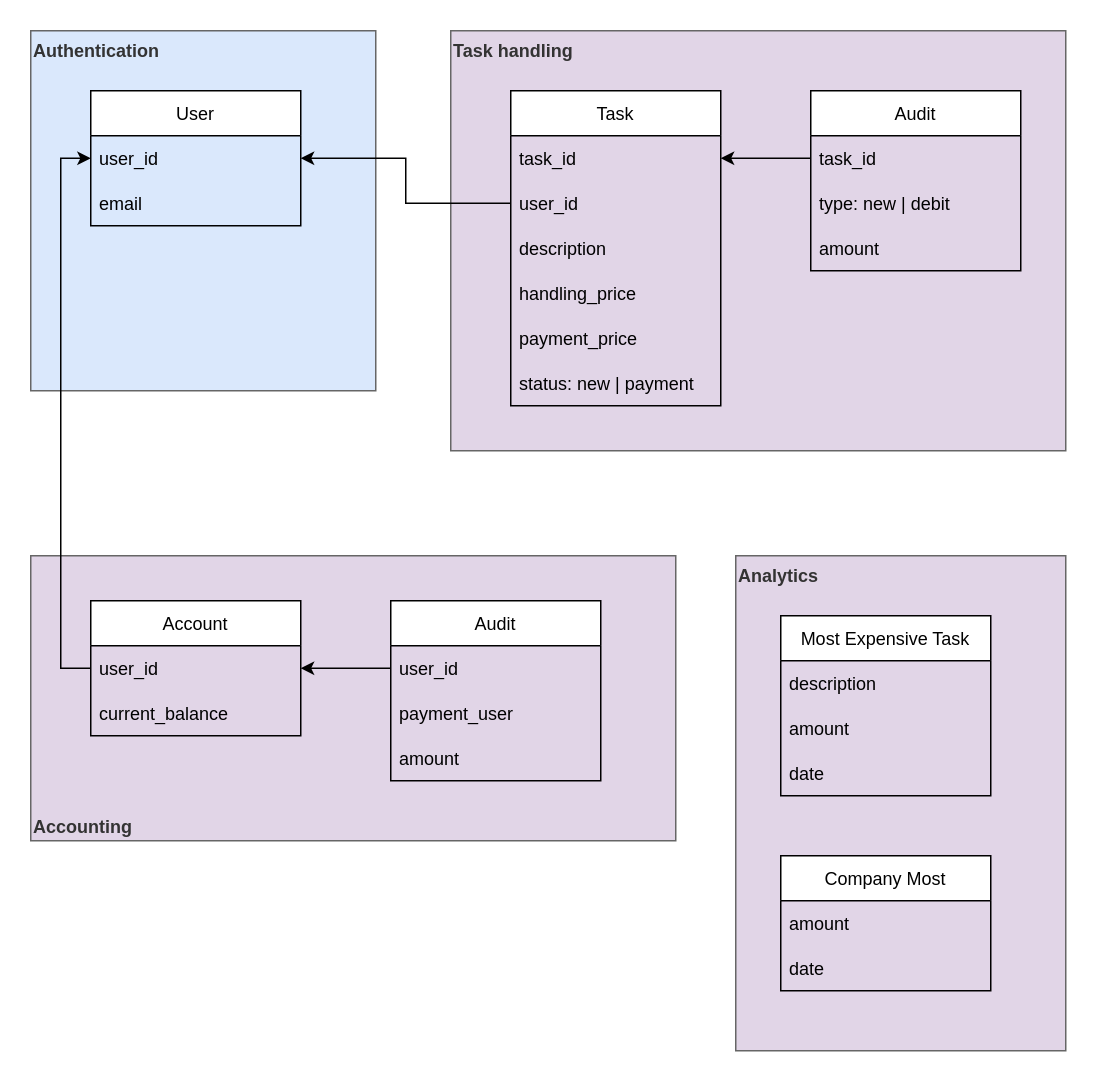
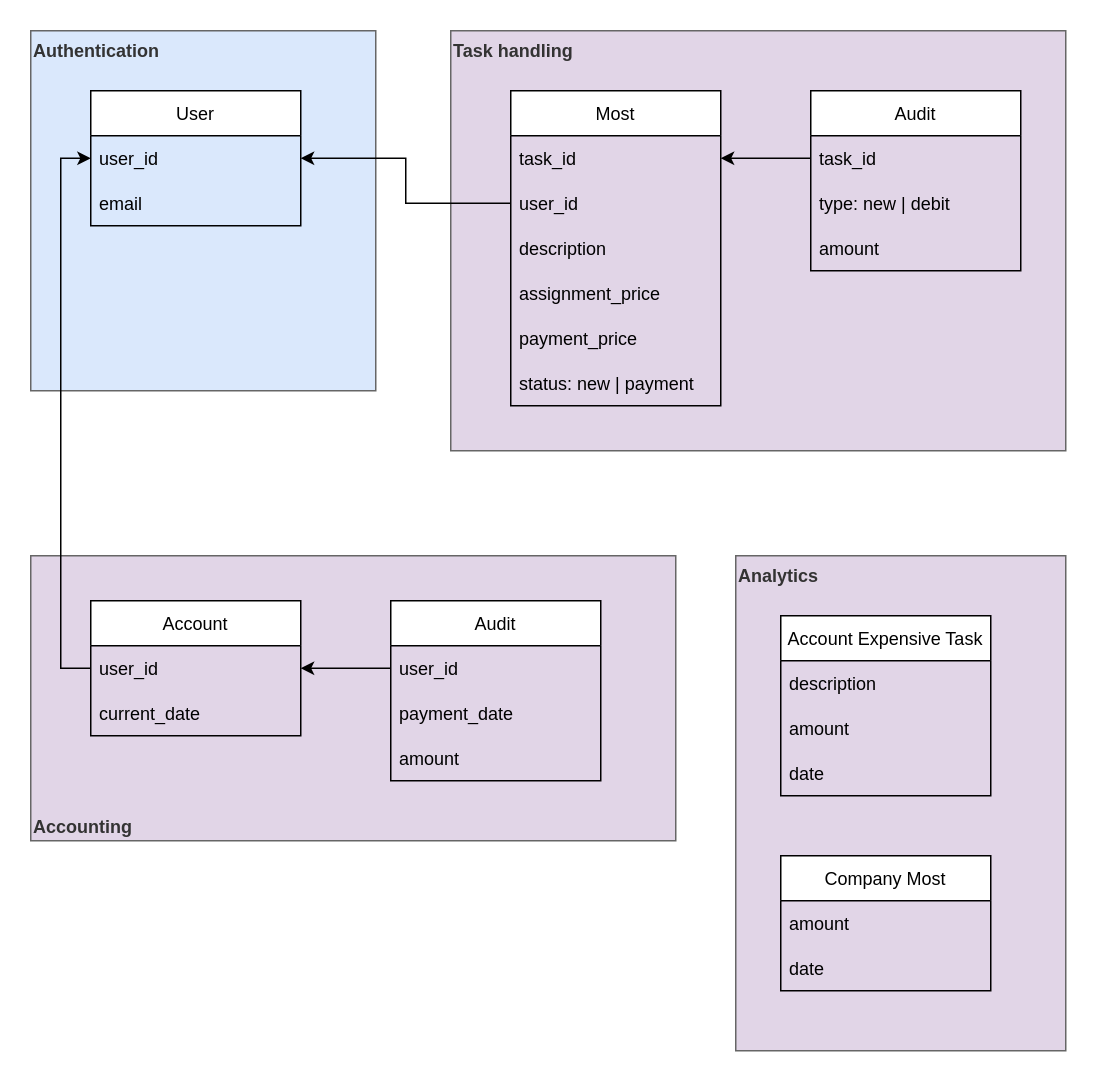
- <mxCell id="9" value="Task" style="swimlane;fontStyle=0;childLayout=stackLayout;horizontal=1;startSize=30;horizontalStack=0;resizeParent=1;resizeParentMax=0;resizeLast=0;collapsible=1;marginBottom=0;" parent="1" vertex="1"><mxGeometry x="340" y="60" width="140" height="210" as="geometry" /></mxCell>
+ <mxCell id="9" value="Most" style="swimlane;fontStyle=0;childLayout=stackLayout;horizontal=1;startSize=30;horizontalStack=0;resizeParent=1;resizeParentMax=0;resizeLast=0;collapsible=1;marginBottom=0;" parent="1" vertex="1"><mxGeometry x="340" y="60" width="140" height="210" as="geometry" /></mxCell>
- <mxCell id="13" value="handling_price" style="text;strokeColor=none;fillColor=none;align=left;verticalAlign=middle;spacingLeft=4;spacingRight=4;overflow=hidden;points=[[0,0.5],[1,0.5]];portConstraint=eastwest;rotatable=0;" parent="9" vertex="1"><mxGeometry y="120" width="140" height="30" as="geometry" /></mxCell>
+ <mxCell id="13" value="assignment_price" style="text;strokeColor=none;fillColor=none;align=left;verticalAlign=middle;spacingLeft=4;spacingRight=4;overflow=hidden;points=[[0,0.5],[1,0.5]];portConstraint=eastwest;rotatable=0;" parent="9" vertex="1"><mxGeometry y="120" width="140" height="30" as="geometry" /></mxCell>
- <mxCell id="31" value="Most Expensive Task" style="swimlane;fontStyle=0;childLayout=stackLayout;horizontal=1;startSize=30;horizontalStack=0;resizeParent=1;resizeParentMax=0;resizeLast=0;collapsible=1;marginBottom=0;" vertex="1" parent="1"><mxGeometry x="520" y="410" width="140" height="120" as="geometry" /></mxCell>
+ <mxCell id="31" value="Account Expensive Task" style="swimlane;fontStyle=0;childLayout=stackLayout;horizontal=1;startSize=30;horizontalStack=0;resizeParent=1;resizeParentMax=0;resizeLast=0;collapsible=1;marginBottom=0;" vertex="1" parent="1"><mxGeometry x="520" y="410" width="140" height="120" as="geometry" /></mxCell>
- <mxCell id="23" value="current_balance" style="text;strokeColor=none;fillColor=none;align=left;verticalAlign=middle;spacingLeft=4;spacingRight=4;overflow=hidden;points=[[0,0.5],[1,0.5]];portConstraint=eastwest;rotatable=0;" parent="21" vertex="1"><mxGeometry y="60" width="140" height="30" as="geometry" /></mxCell>
+ <mxCell id="23" value="current_date" style="text;strokeColor=none;fillColor=none;align=left;verticalAlign=middle;spacingLeft=4;spacingRight=4;overflow=hidden;points=[[0,0.5],[1,0.5]];portConstraint=eastwest;rotatable=0;" parent="21" vertex="1"><mxGeometry y="60" width="140" height="30" as="geometry" /></mxCell>
- <mxCell id="26" value="payment_user" style="text;strokeColor=none;fillColor=none;align=left;verticalAlign=middle;spacingLeft=4;spacingRight=4;overflow=hidden;points=[[0,0.5],[1,0.5]];portConstraint=eastwest;rotatable=0;" parent="24" vertex="1"><mxGeometry y="60" width="140" height="30" as="geometry" /></mxCell>
+ <mxCell id="26" value="payment_date" style="text;strokeColor=none;fillColor=none;align=left;verticalAlign=middle;spacingLeft=4;spacingRight=4;overflow=hidden;points=[[0,0.5],[1,0.5]];portConstraint=eastwest;rotatable=0;" parent="24" vertex="1"><mxGeometry y="60" width="140" height="30" as="geometry" /></mxCell>
